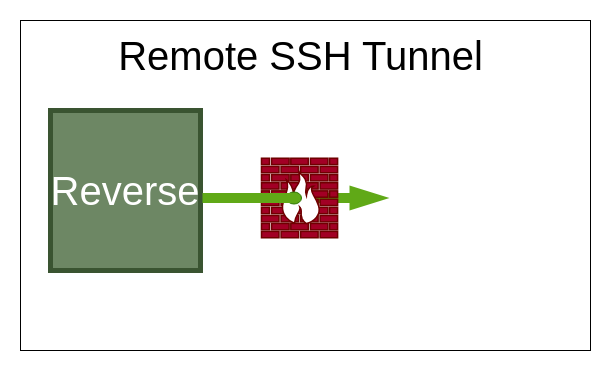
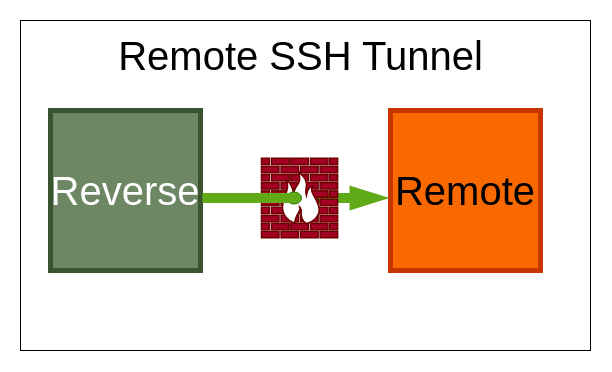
+ <mxCell id="8" value="&lt;div&gt;&lt;span&gt;Remote&lt;/span&gt;&lt;/div&gt;" style="whiteSpace=wrap;html=1;fontSize=40;fillColor=#fa6800;fontColor=#000000;strokeColor=#C73500;align=center;strokeWidth=5;" parent="1" vertex="1"><mxGeometry x="390" y="110" width="150" height="160" as="geometry" /></mxCell>
